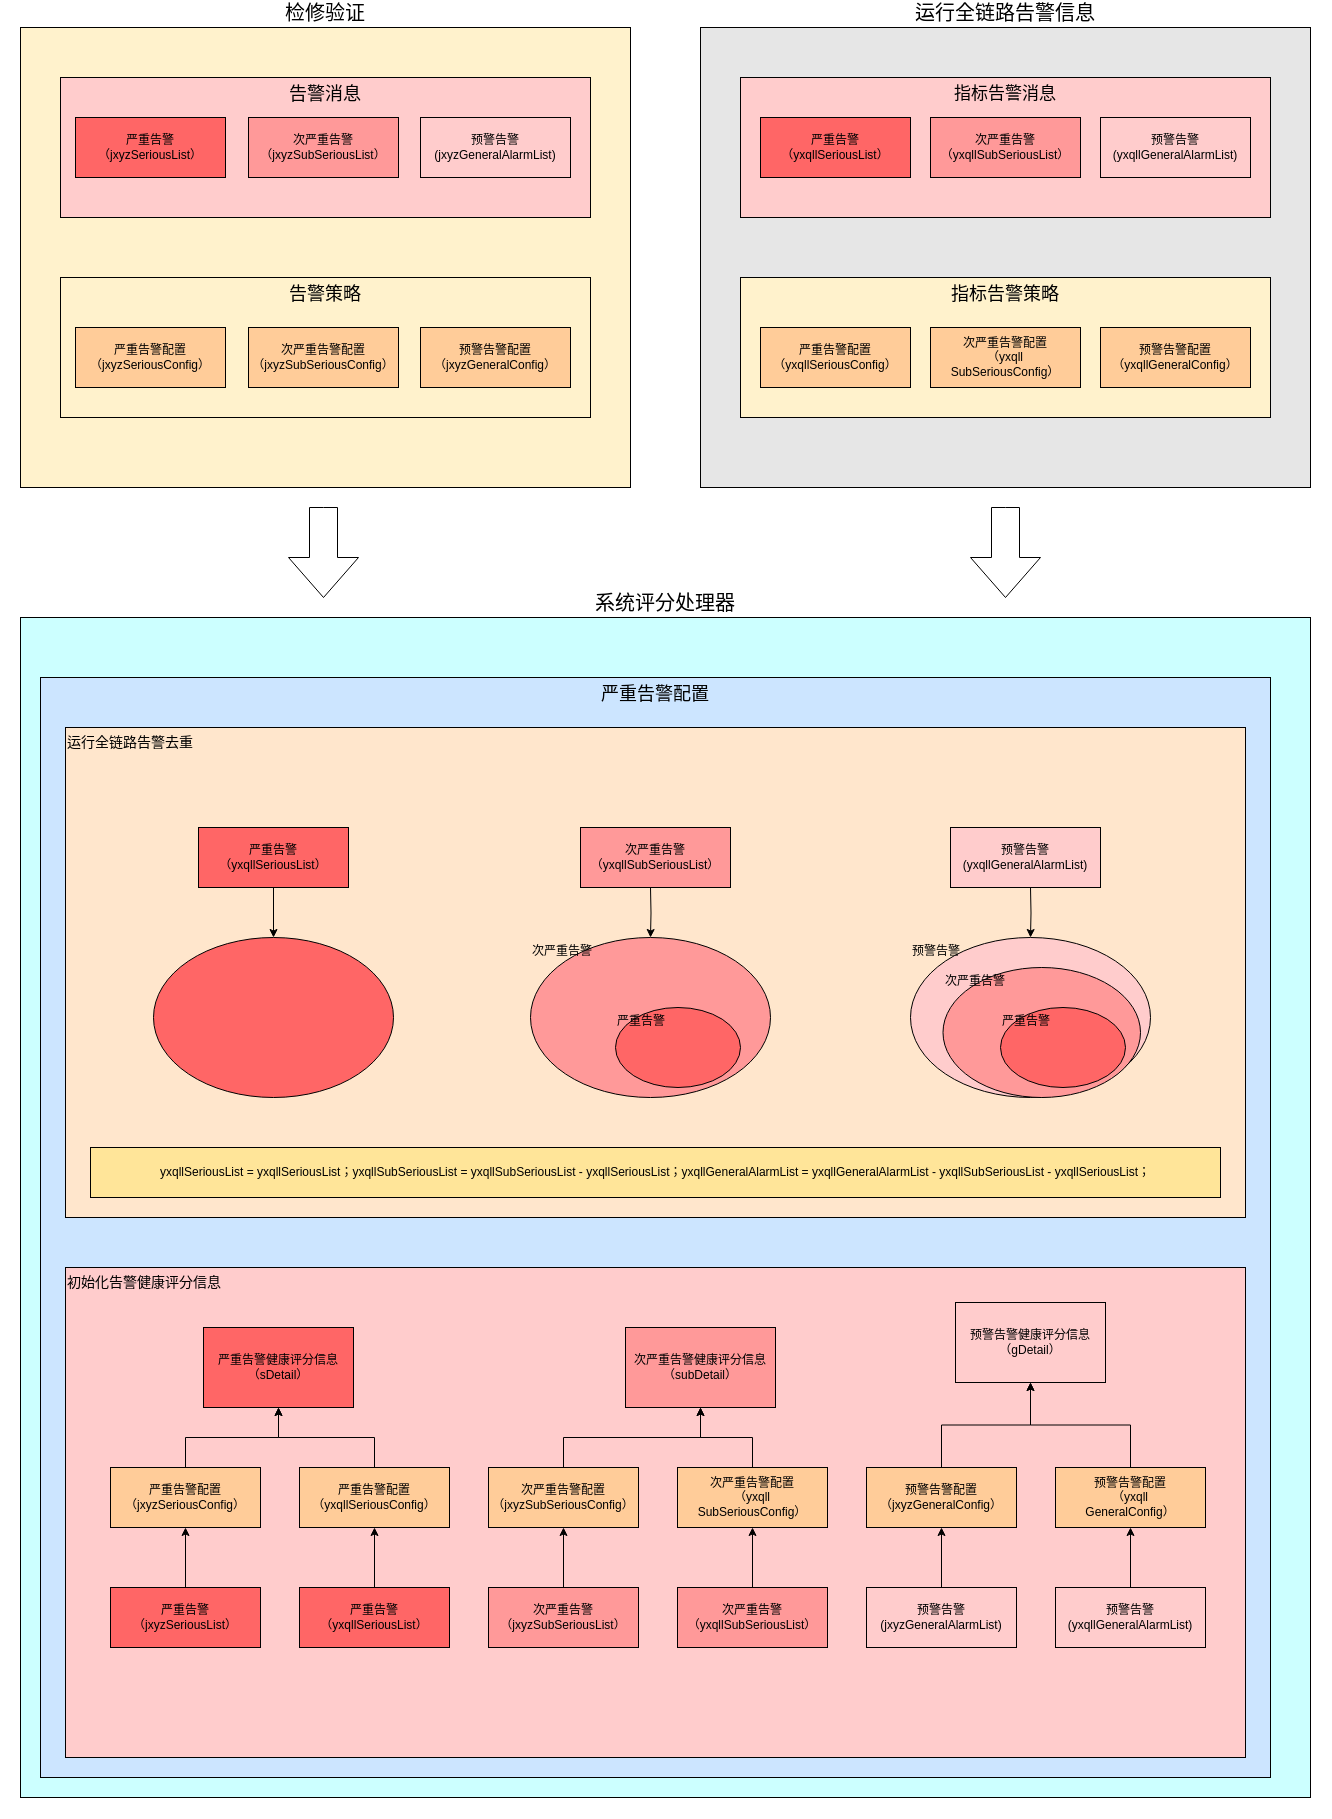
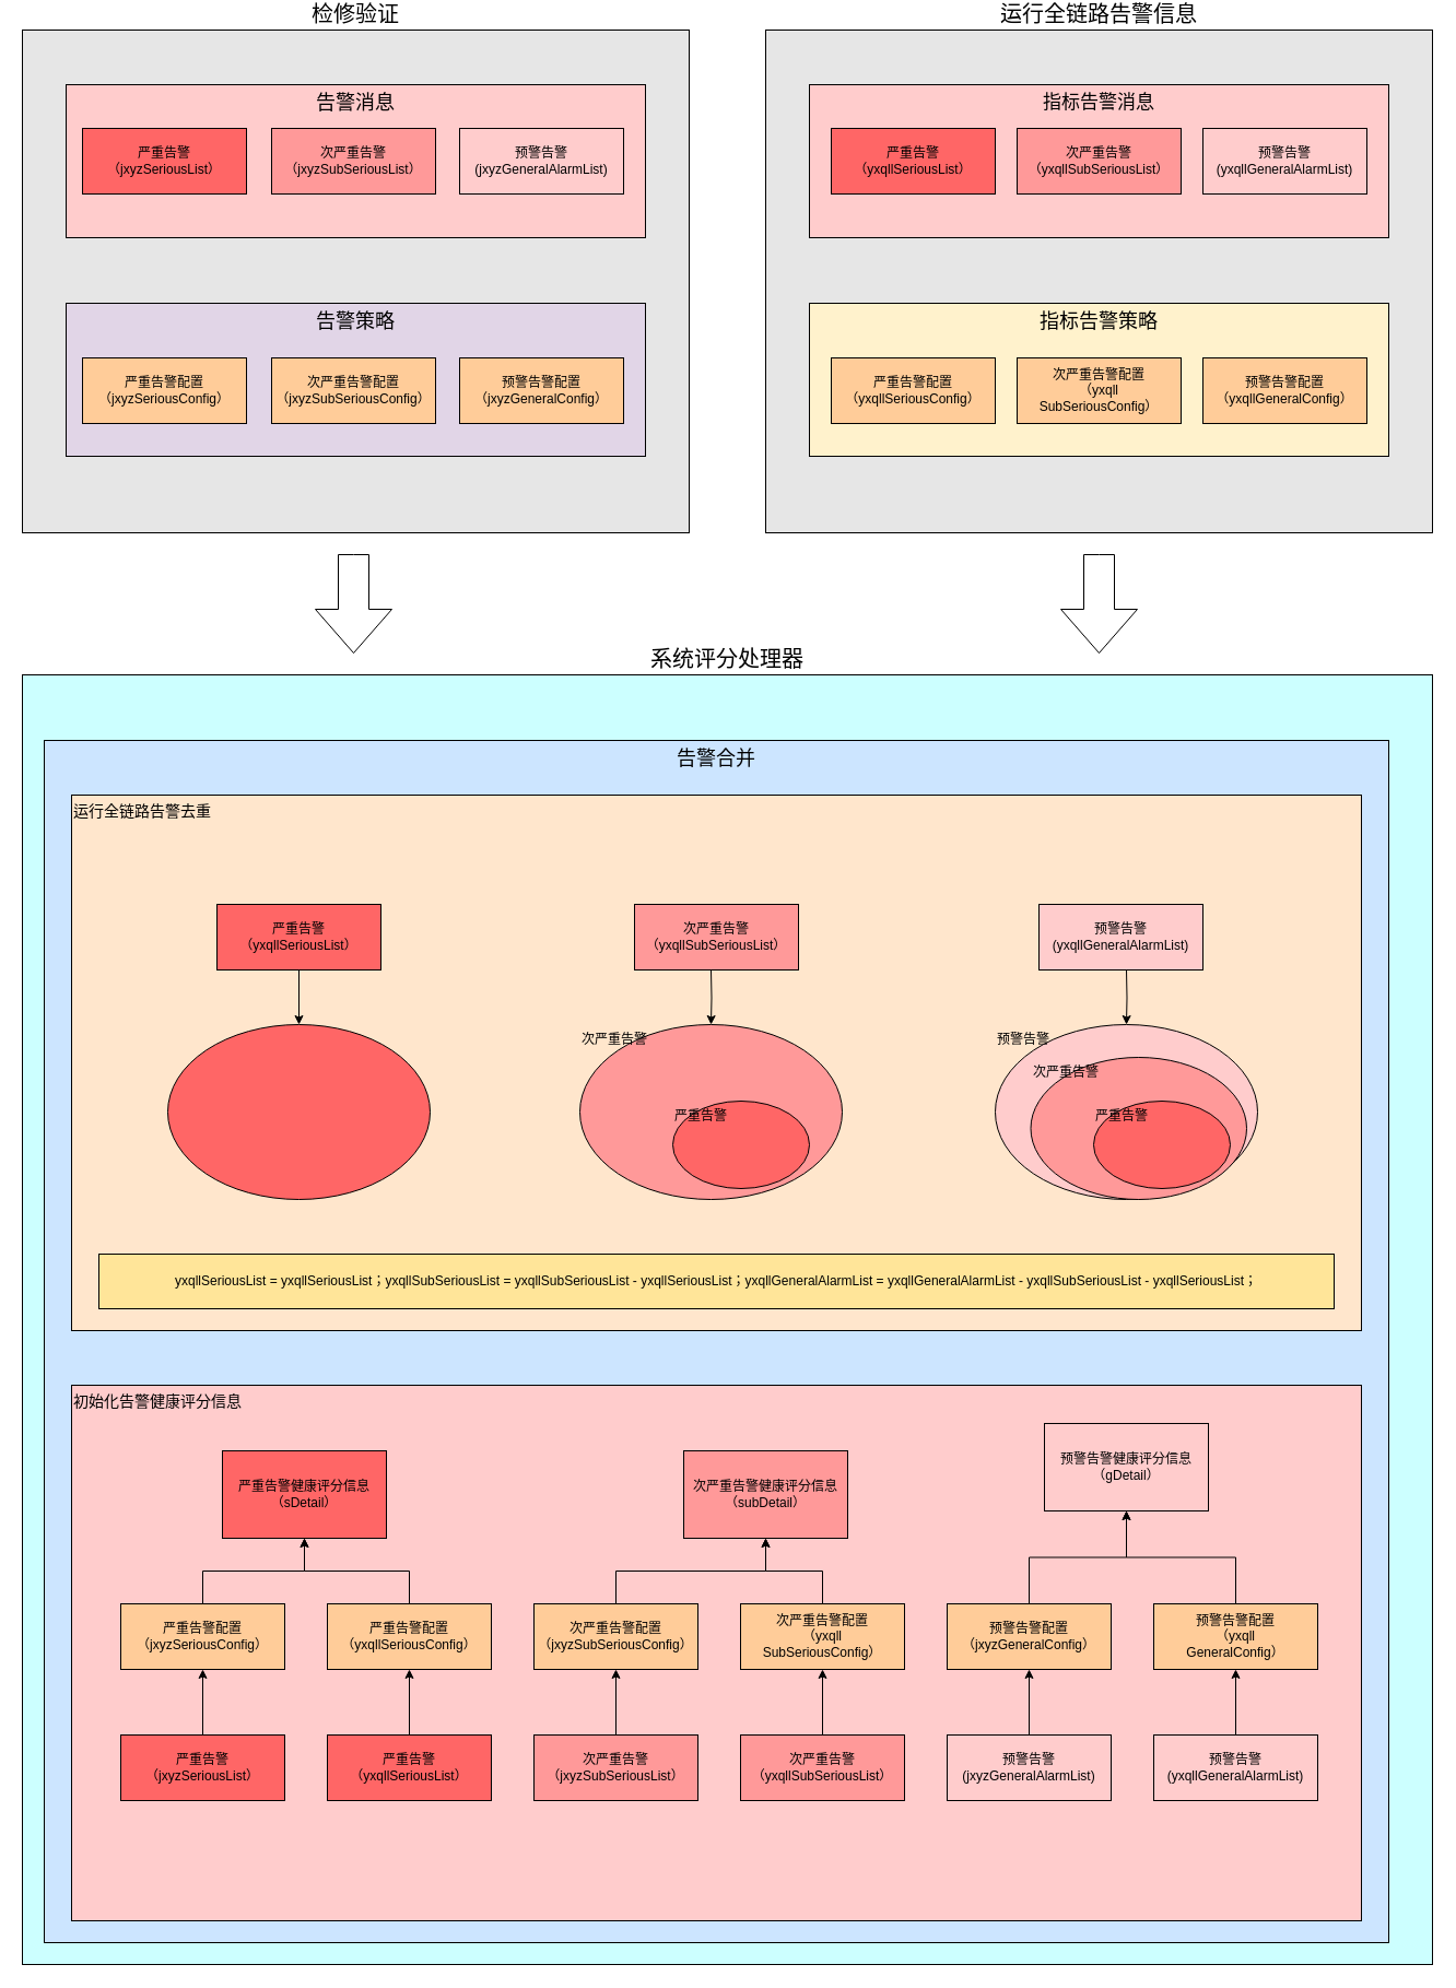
- <mxCell id="3" value="检修验证" style="rounded=0;whiteSpace=wrap;html=1;verticalAlign=bottom;labelPosition=center;verticalLabelPosition=top;align=center;fillColor=#fff2cc;fontSize=20;" vertex="1" parent="1"><mxGeometry x="20" y="20" width="610" height="460" as="geometry" /></mxCell>
+ <mxCell id="3" value="检修验证" style="rounded=0;whiteSpace=wrap;html=1;verticalAlign=bottom;labelPosition=center;verticalLabelPosition=top;align=center;fillColor=#E6E6E6;fontSize=20;" vertex="1" parent="1"><mxGeometry x="20" y="20" width="610" height="460" as="geometry" /></mxCell>
- <mxCell id="13" value="告警策略" style="rounded=0;whiteSpace=wrap;html=1;verticalAlign=top;fillColor=#FFF2CC;fontSize=18;" vertex="1" parent="1"><mxGeometry x="60" y="270" width="530" height="140" as="geometry" /></mxCell>
+ <mxCell id="13" value="告警策略" style="rounded=0;whiteSpace=wrap;html=1;verticalAlign=top;fillColor=#e1d5e7;fontSize=18;" vertex="1" parent="1"><mxGeometry x="60" y="270" width="530" height="140" as="geometry" /></mxCell>
- <mxCell id="15" value="严重告警配置" style="rounded=0;whiteSpace=wrap;html=1;verticalAlign=top;fillColor=#CCE5FF;fontSize=18;" vertex="1" parent="1"><mxGeometry x="40" y="670" width="1230" height="1100" as="geometry" /></mxCell>
+ <mxCell id="15" value="告警合并" style="rounded=0;whiteSpace=wrap;html=1;verticalAlign=top;fillColor=#CCE5FF;fontSize=18;" vertex="1" parent="1"><mxGeometry x="40" y="670" width="1230" height="1100" as="geometry" /></mxCell>
